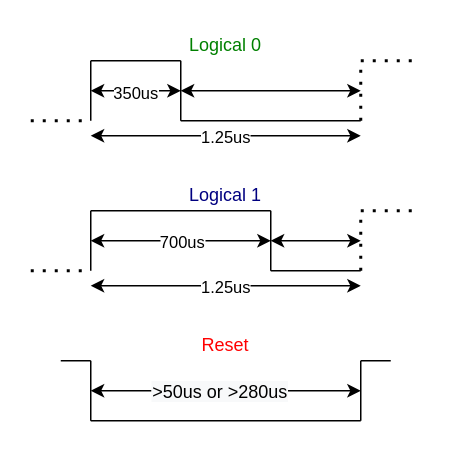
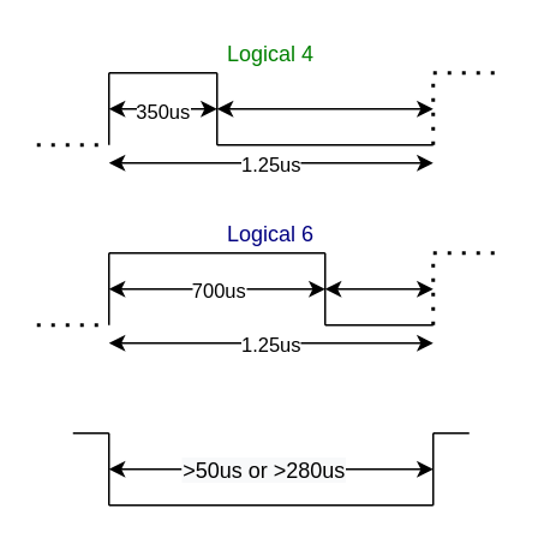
- <mxCell id="9" value="Logical 0" style="text;html=1;strokeColor=none;fillColor=none;align=center;verticalAlign=middle;whiteSpace=wrap;rounded=0;fontColor=#008000;" vertex="1" parent="1"><mxGeometry x="120" y="20" width="60" height="20" as="geometry" /></mxCell>
+ <mxCell id="9" value="Logical 4" style="text;html=1;strokeColor=none;fillColor=none;align=center;verticalAlign=middle;whiteSpace=wrap;rounded=0;fontColor=#008000;" vertex="1" parent="1"><mxGeometry x="120" y="20" width="60" height="20" as="geometry" /></mxCell>
- <mxCell id="29" value="&lt;font color=&quot;#000080&quot;&gt;Logical 1&lt;/font&gt;" style="text;html=1;strokeColor=none;fillColor=none;align=center;verticalAlign=middle;whiteSpace=wrap;rounded=0;" vertex="1" parent="1"><mxGeometry x="120" y="120" width="60" height="20" as="geometry" /></mxCell>
+ <mxCell id="29" value="&lt;font color=&quot;#000080&quot;&gt;Logical 6&lt;/font&gt;" style="text;html=1;strokeColor=none;fillColor=none;align=center;verticalAlign=middle;whiteSpace=wrap;rounded=0;" vertex="1" parent="1"><mxGeometry x="120" y="120" width="60" height="20" as="geometry" /></mxCell>
- <mxCell id="10" value="Reset" style="text;html=1;strokeColor=none;fillColor=none;align=center;verticalAlign=middle;whiteSpace=wrap;rounded=0;labelBackgroundColor=none;fontColor=#FF0000;" vertex="1" parent="1"><mxGeometry x="120" y="220" width="60" height="20" as="geometry" /></mxCell>
